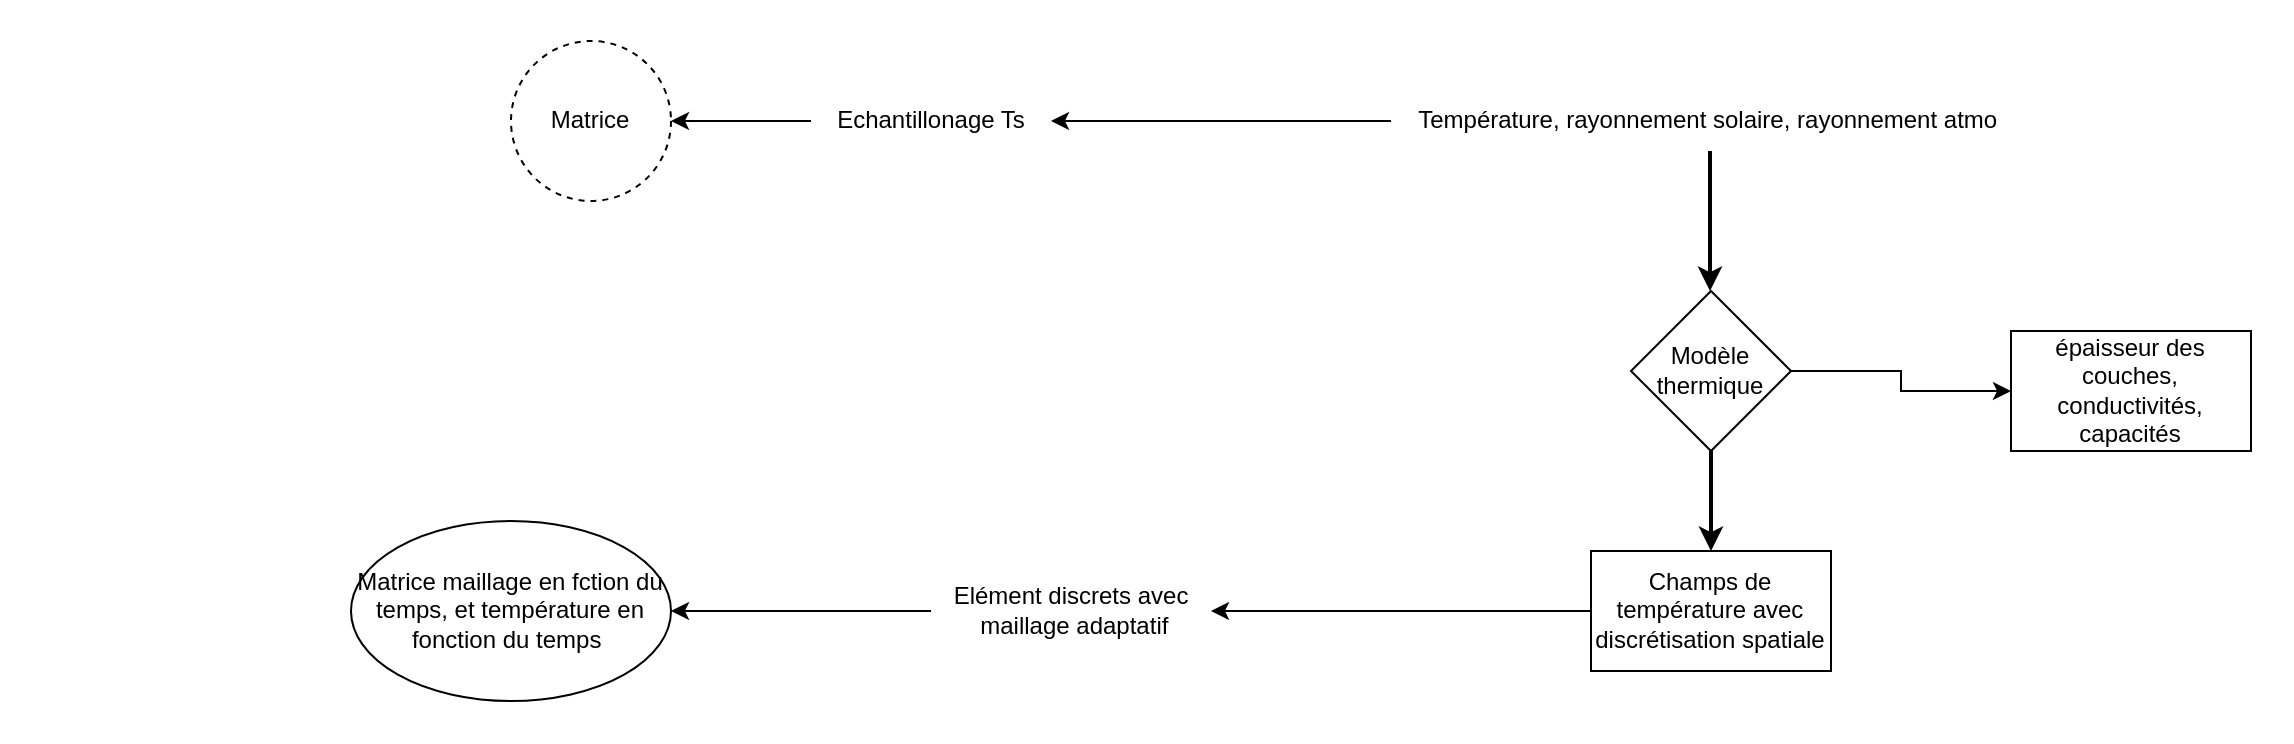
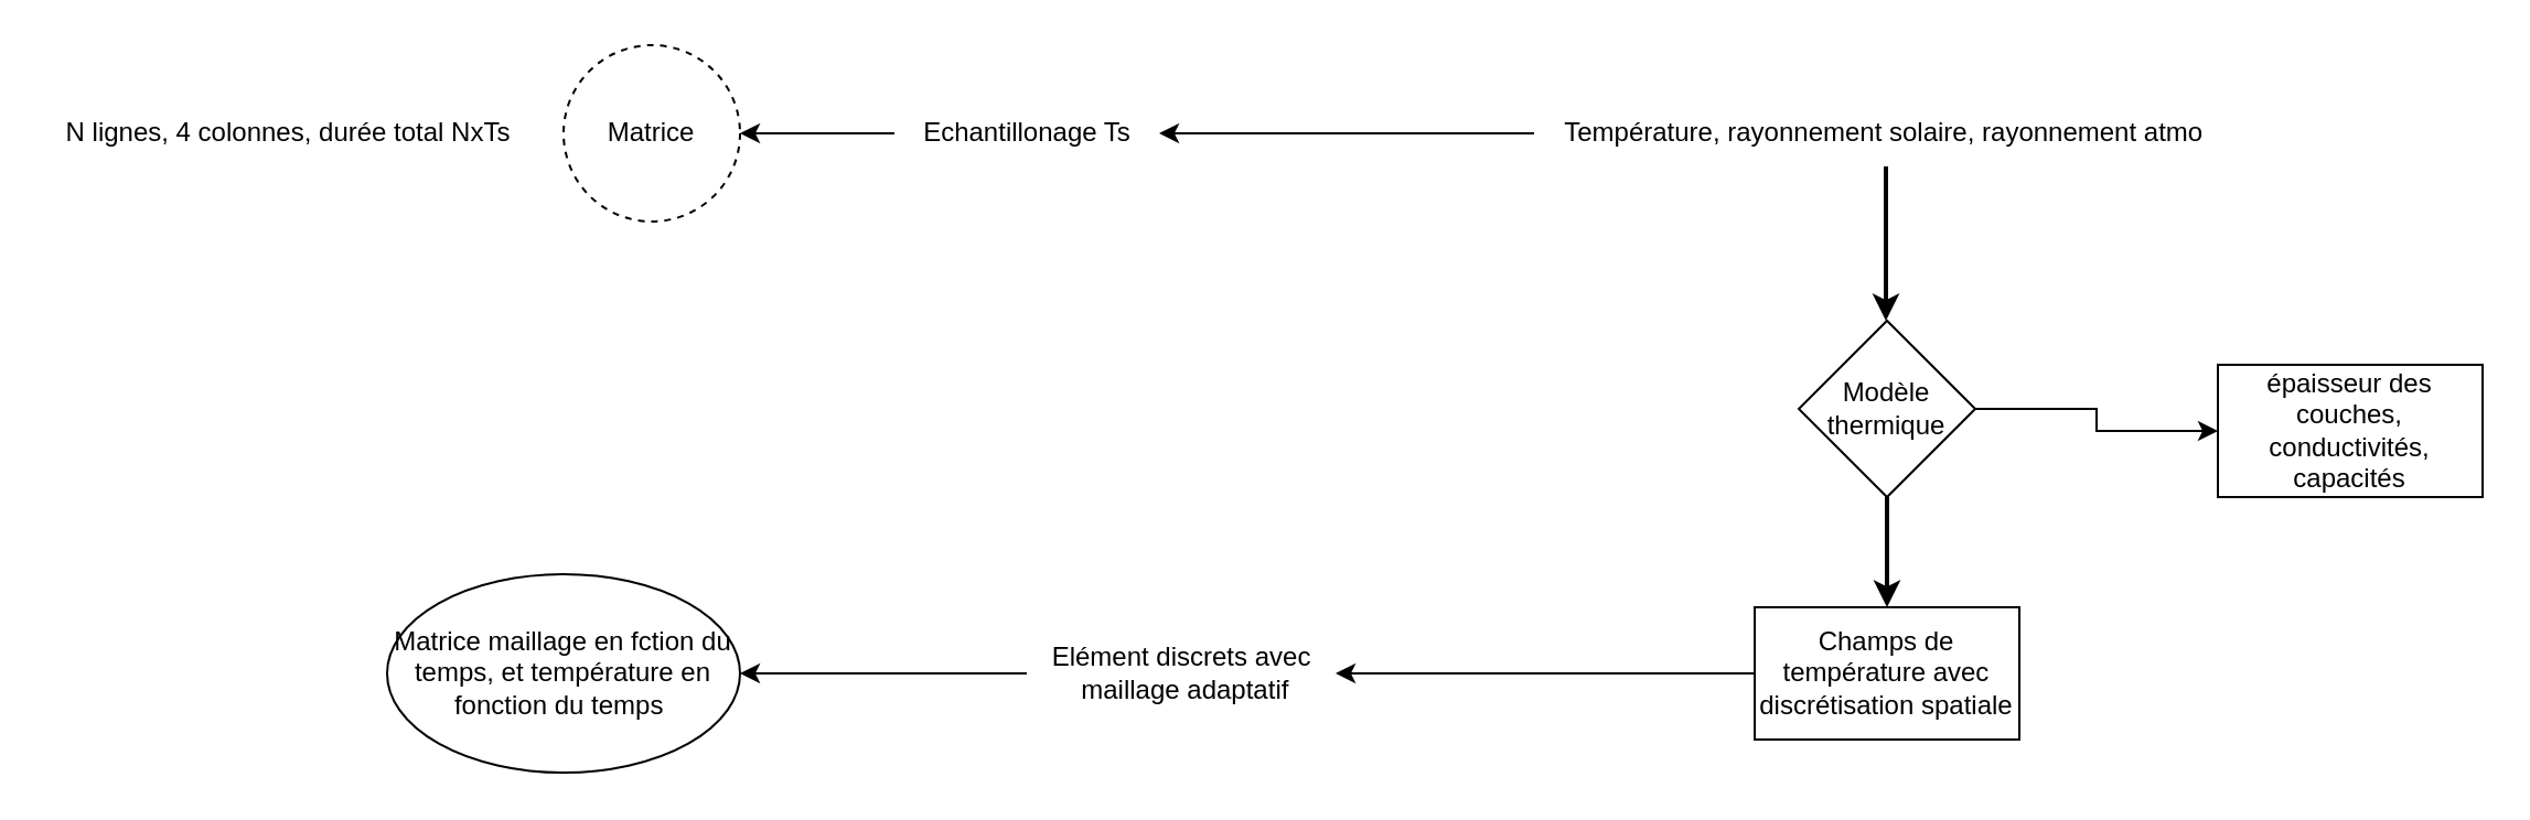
+ <mxCell id="8" value="N lignes, 4 colonnes, durée total NxTs" style="text;html=1;align=center;verticalAlign=middle;resizable=0;points=[];autosize=1;strokeColor=none;fillColor=none;" vertex="1" parent="1"><mxGeometry x="20" y="45" width="220" height="30" as="geometry" /></mxCell>
